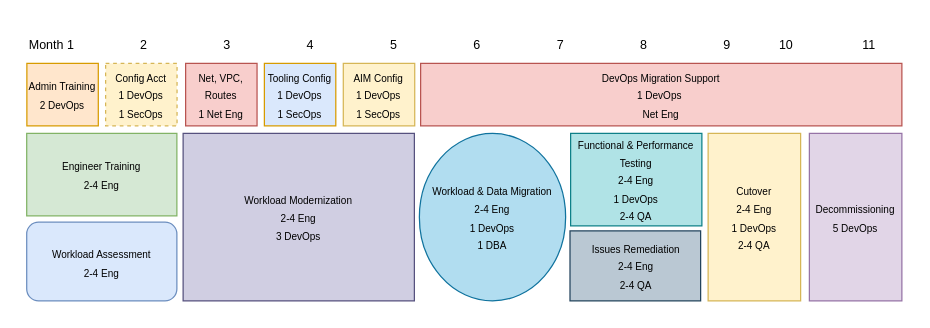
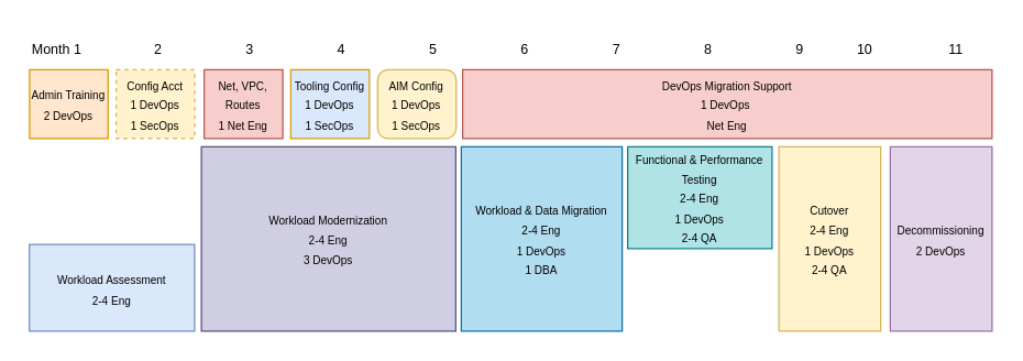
- <mxCell id="9" value="&lt;font style=&quot;font-size: 8px;&quot;&gt;AIM Config&lt;/font&gt;&lt;div&gt;&lt;font style=&quot;font-size: 8px;&quot;&gt;1 DevOps&lt;/font&gt;&lt;/div&gt;&lt;div&gt;&lt;font style=&quot;font-size: 8px;&quot;&gt;1 SecOps&lt;/font&gt;&lt;/div&gt;" style="rounded=0;whiteSpace=wrap;html=1;fillColor=#fff2cc;strokeColor=#d6b656;" vertex="1" parent="1"><mxGeometry x="274.14" y="50" width="57.14" height="50" as="geometry" /></mxCell>
+ <mxCell id="9" value="&lt;font style=&quot;font-size: 8px;&quot;&gt;AIM Config&lt;/font&gt;&lt;div&gt;&lt;font style=&quot;font-size: 8px;&quot;&gt;1 DevOps&lt;/font&gt;&lt;/div&gt;&lt;div&gt;&lt;font style=&quot;font-size: 8px;&quot;&gt;1 SecOps&lt;/font&gt;&lt;/div&gt;" style="whiteSpace=wrap;html=1;fillColor=#fff2cc;strokeColor=#d6b656;rounded=1;" vertex="1" parent="1"><mxGeometry x="274.14" y="50" width="57.14" height="50" as="geometry" /></mxCell>
- <mxCell id="2" value="&lt;font style=&quot;font-size: 8px;&quot;&gt;Engineer Training&lt;/font&gt;&lt;div&gt;&lt;font style=&quot;font-size: 8px;&quot;&gt;2-4 Eng&lt;/font&gt;&lt;/div&gt;" style="rounded=0;whiteSpace=wrap;html=1;fillColor=#d5e8d4;strokeColor=#82b366;" vertex="1" parent="1"><mxGeometry x="20.86" y="106" width="120.14" height="66" as="geometry" /></mxCell>
- <mxCell id="10" value="&lt;font style=&quot;font-size: 8px;&quot;&gt;Workload &amp;amp; Data Migration&lt;/font&gt;&lt;div&gt;&lt;font style=&quot;font-size: 8px;&quot;&gt;2-4 Eng&lt;/font&gt;&lt;/div&gt;&lt;div&gt;&lt;font style=&quot;font-size: 8px;&quot;&gt;1 DevOps&lt;/font&gt;&lt;/div&gt;&lt;div&gt;&lt;font style=&quot;font-size: 8px;&quot;&gt;1 DBA&lt;/font&gt;&lt;/div&gt;" style="ellipse;whiteSpace=wrap;html=1;fillColor=#b1ddf0;strokeColor=#10739e;" vertex="1" parent="1"><mxGeometry x="335" y="106" width="117" height="134" as="geometry" /></mxCell>
+ <mxCell id="10" value="&lt;font style=&quot;font-size: 8px;&quot;&gt;Workload &amp;amp; Data Migration&lt;/font&gt;&lt;div&gt;&lt;font style=&quot;font-size: 8px;&quot;&gt;2-4 Eng&lt;/font&gt;&lt;/div&gt;&lt;div&gt;&lt;font style=&quot;font-size: 8px;&quot;&gt;1 DevOps&lt;/font&gt;&lt;/div&gt;&lt;div&gt;&lt;font style=&quot;font-size: 8px;&quot;&gt;1 DBA&lt;/font&gt;&lt;/div&gt;" style="rounded=0;whiteSpace=wrap;html=1;fillColor=#b1ddf0;strokeColor=#10739e;" vertex="1" parent="1"><mxGeometry x="335" y="106" width="117" height="134" as="geometry" /></mxCell>
- <mxCell id="15" value="&lt;span style=&quot;font-size: 8px;&quot;&gt;Decommissioning&lt;/span&gt;&lt;div&gt;&lt;span style=&quot;font-size: 8px;&quot;&gt;5 DevOps&lt;/span&gt;&lt;/div&gt;" style="rounded=0;whiteSpace=wrap;html=1;fillColor=#e1d5e7;strokeColor=#9673a6;" vertex="1" parent="1"><mxGeometry x="647" y="106" width="74" height="134" as="geometry" /></mxCell>
+ <mxCell id="15" value="&lt;span style=&quot;font-size: 8px;&quot;&gt;Decommissioning&lt;/span&gt;&lt;div&gt;&lt;span style=&quot;font-size: 8px;&quot;&gt;2 DevOps&lt;/span&gt;&lt;/div&gt;" style="rounded=0;whiteSpace=wrap;html=1;fillColor=#e1d5e7;strokeColor=#9673a6;" vertex="1" parent="1"><mxGeometry x="647" y="106" width="74" height="134" as="geometry" /></mxCell>
- <mxCell id="3" value="&lt;font style=&quot;font-size: 8px;&quot;&gt;Workload Assessment&lt;/font&gt;&lt;div&gt;&lt;font style=&quot;font-size: 8px;&quot;&gt;2-4 Eng&lt;/font&gt;&lt;/div&gt;" style="whiteSpace=wrap;html=1;fillColor=#dae8fc;strokeColor=#6c8ebf;rounded=1;" vertex="1" parent="1"><mxGeometry x="20.86" y="177" width="120.14" height="63" as="geometry" /></mxCell>
+ <mxCell id="3" value="&lt;font style=&quot;font-size: 8px;&quot;&gt;Workload Assessment&lt;/font&gt;&lt;div&gt;&lt;font style=&quot;font-size: 8px;&quot;&gt;2-4 Eng&lt;/font&gt;&lt;/div&gt;" style="rounded=0;whiteSpace=wrap;html=1;fillColor=#dae8fc;strokeColor=#6c8ebf;" vertex="1" parent="1"><mxGeometry x="20.86" y="177" width="120.14" height="63" as="geometry" /></mxCell>
- <mxCell id="14" value="&lt;font style=&quot;font-size: 8px;&quot;&gt;Issues Remediation&lt;/font&gt;&lt;div&gt;&lt;font style=&quot;font-size: 8px;&quot;&gt;2-4 Eng&lt;/font&gt;&lt;/div&gt;&lt;div&gt;&lt;font style=&quot;font-size: 8px;&quot;&gt;2-4 QA&lt;/font&gt;&lt;/div&gt;" style="rounded=0;whiteSpace=wrap;html=1;fillColor=#bac8d3;strokeColor=#23445d;" vertex="1" parent="1"><mxGeometry x="455.5" y="184" width="104.5" height="56" as="geometry" /></mxCell>
